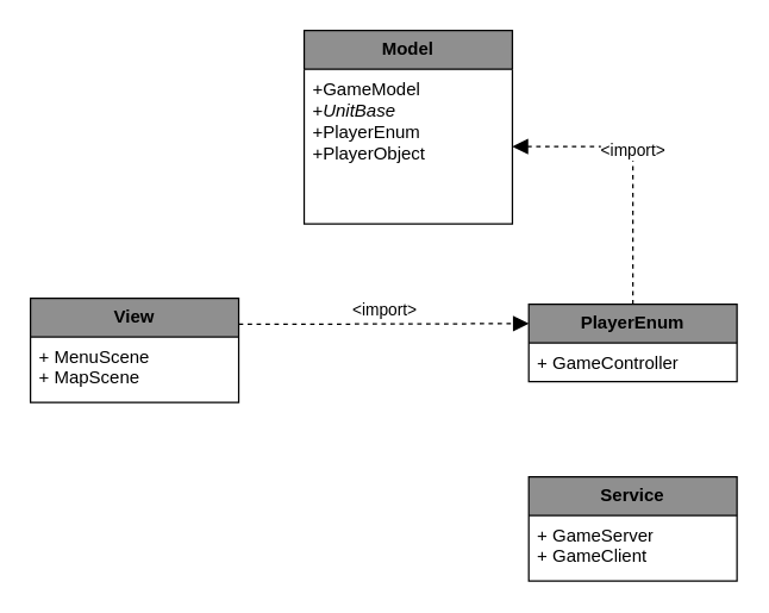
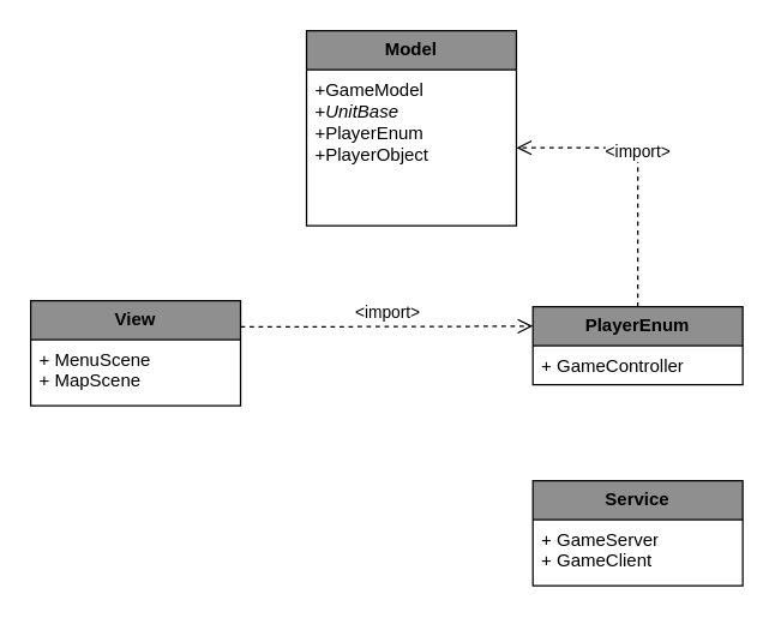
- <mxCell id="11" value="&amp;lt;import&amp;gt;" style="html=1;verticalAlign=bottom;endArrow=block;dashed=1;endSize=8;curved=0;rounded=0;entryX=1;entryY=0.5;entryDx=0;entryDy=0;exitX=0.5;exitY=0;exitDx=0;exitDy=0;" parent="1" source="6" target="3" edge="1"><mxGeometry relative="1" as="geometry"><mxPoint x="490" y="130" as="sourcePoint" /><mxPoint x="410" y="130" as="targetPoint" /><Array as="points"><mxPoint x="425" y="98" /></Array></mxGeometry></mxCell>
+ <mxCell id="11" value="&amp;lt;import&amp;gt;" style="html=1;verticalAlign=bottom;endArrow=open;dashed=1;endSize=8;curved=0;rounded=0;entryX=1;entryY=0.5;entryDx=0;entryDy=0;exitX=0.5;exitY=0;exitDx=0;exitDy=0;" parent="1" source="6" target="3" edge="1"><mxGeometry relative="1" as="geometry"><mxPoint x="490" y="130" as="sourcePoint" /><mxPoint x="410" y="130" as="targetPoint" /><Array as="points"><mxPoint x="425" y="98" /></Array></mxGeometry></mxCell>
- <mxCell id="10" value="&amp;lt;import&amp;gt;" style="html=1;verticalAlign=bottom;endArrow=block;dashed=1;endSize=8;curved=0;rounded=0;exitX=1;exitY=0.25;exitDx=0;exitDy=0;entryX=0;entryY=0.25;entryDx=0;entryDy=0;" parent="1" source="4" target="6" edge="1"><mxGeometry relative="1" as="geometry"><mxPoint x="230" y="350" as="sourcePoint" /><mxPoint x="150" y="350" as="targetPoint" /></mxGeometry></mxCell>
+ <mxCell id="10" value="&amp;lt;import&amp;gt;" style="html=1;verticalAlign=bottom;endArrow=open;dashed=1;endSize=8;curved=0;rounded=0;exitX=1;exitY=0.25;exitDx=0;exitDy=0;entryX=0;entryY=0.25;entryDx=0;entryDy=0;" parent="1" source="4" target="6" edge="1"><mxGeometry relative="1" as="geometry"><mxPoint x="230" y="350" as="sourcePoint" /><mxPoint x="150" y="350" as="targetPoint" /></mxGeometry></mxCell>
